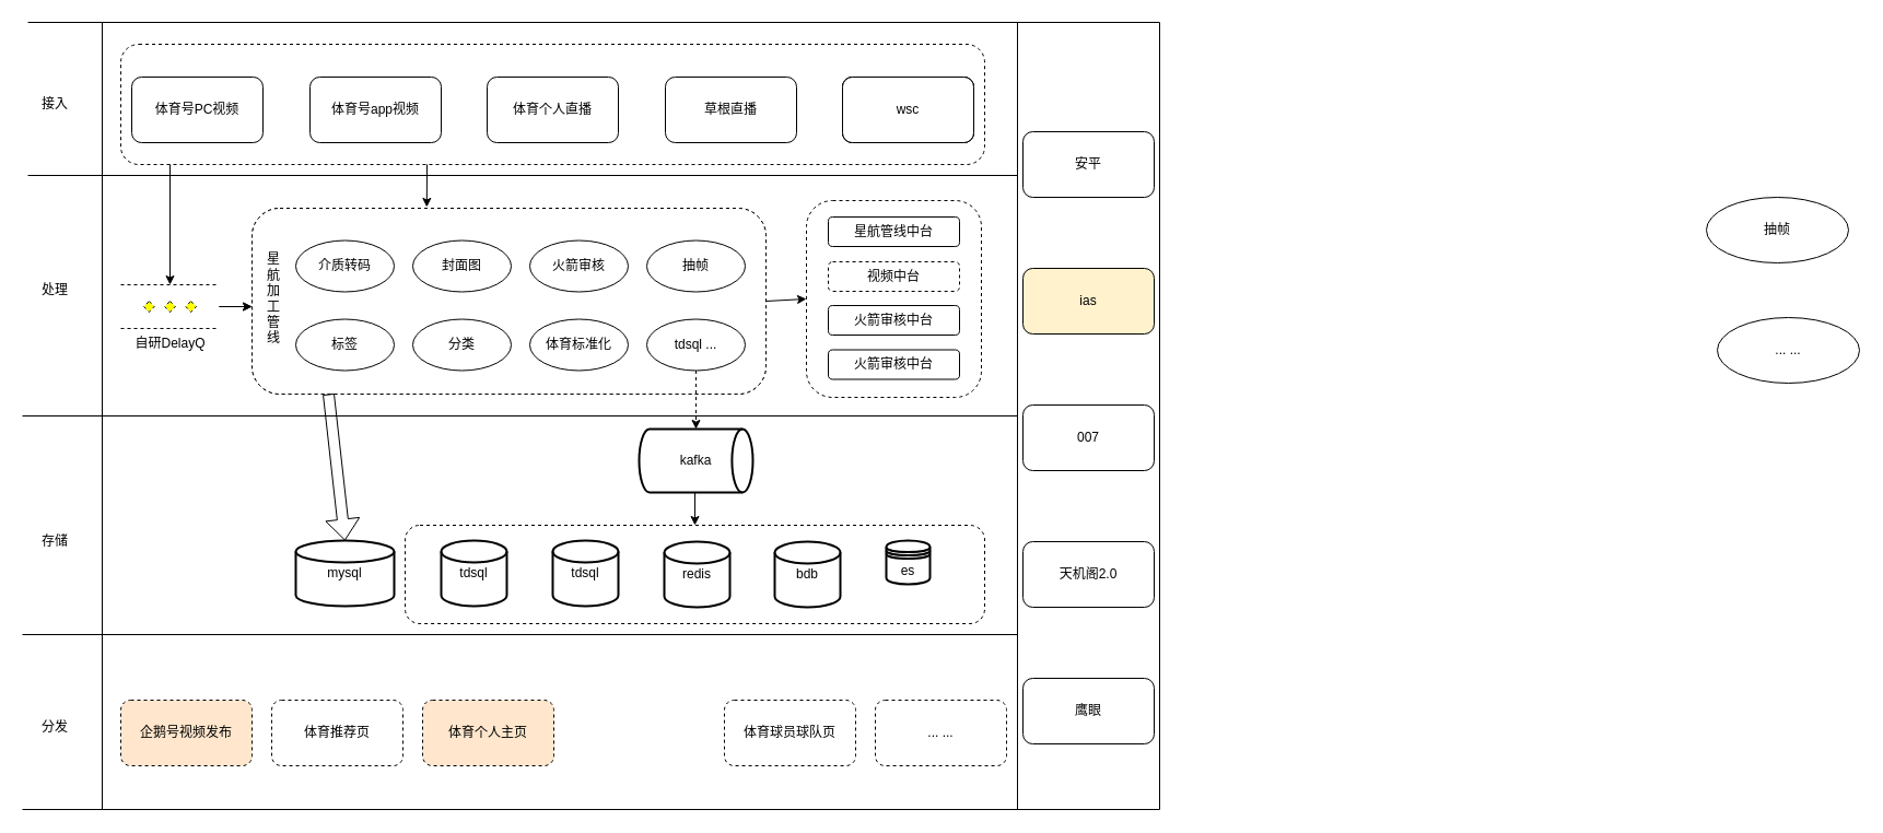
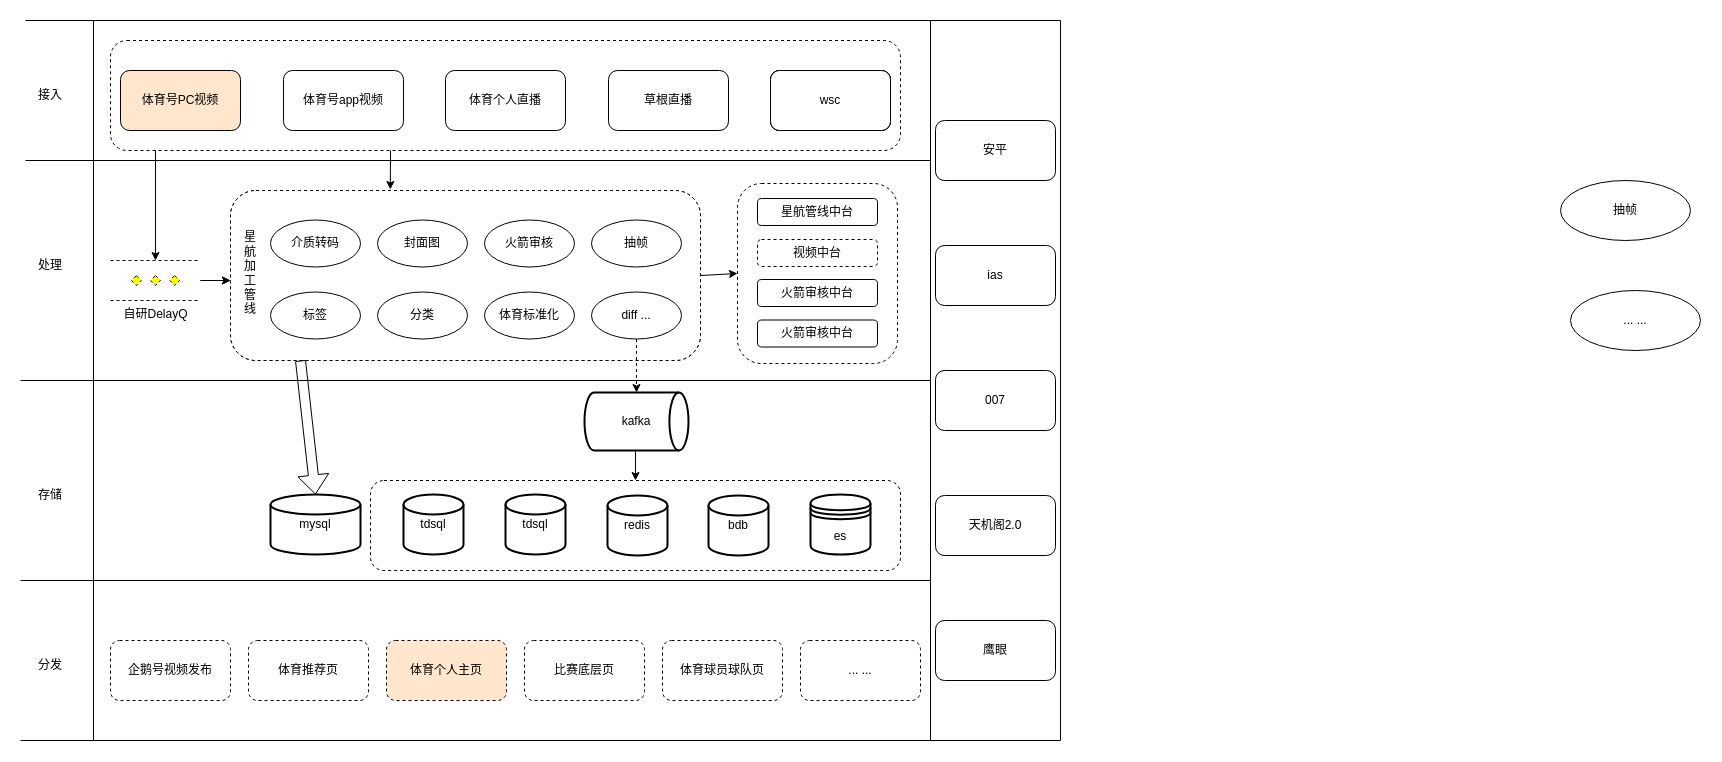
- <mxCell id="11" value="体育号PC视频" style="rounded=1;whiteSpace=wrap;html=1;" vertex="1" parent="1"><mxGeometry x="120" y="70" width="120" height="60" as="geometry" /></mxCell>
+ <mxCell id="11" value="体育号PC视频" style="rounded=1;whiteSpace=wrap;html=1;fillColor=#ffe6cc;" vertex="1" parent="1"><mxGeometry x="120" y="70" width="120" height="60" as="geometry" /></mxCell>
- <mxCell id="72" value="ias" style="rounded=1;whiteSpace=wrap;html=1;fillColor=#fff2cc;" vertex="1" parent="1"><mxGeometry x="935" y="245" width="120" height="60" as="geometry" /></mxCell>
+ <mxCell id="72" value="ias" style="rounded=1;whiteSpace=wrap;html=1;" vertex="1" parent="1"><mxGeometry x="935" y="245" width="120" height="60" as="geometry" /></mxCell>
- <mxCell id="65" value="tdsql ..." style="ellipse;whiteSpace=wrap;html=1;" vertex="1" parent="1"><mxGeometry x="591" y="291.5" width="90" height="47" as="geometry" /></mxCell>
+ <mxCell id="65" value="diff ..." style="ellipse;whiteSpace=wrap;html=1;" vertex="1" parent="1"><mxGeometry x="591" y="291.5" width="90" height="47" as="geometry" /></mxCell>
- <mxCell id="32" value="es" style="shape=datastore;whiteSpace=wrap;html=1;fontFamily=Helvetica;fontSize=12;fontColor=rgb(0, 0, 0);align=center;strokeColor=rgb(0, 0, 0);strokeWidth=2;fillColor=rgb(255, 255, 255);" vertex="1" parent="1"><mxGeometry x="810" y="494" width="40" height="40" as="geometry" /></mxCell>
+ <mxCell id="32" value="es" style="shape=datastore;whiteSpace=wrap;html=1;fontFamily=Helvetica;fontSize=12;fontColor=rgb(0, 0, 0);align=center;strokeColor=rgb(0, 0, 0);strokeWidth=2;fillColor=rgb(255, 255, 255);" vertex="1" parent="1"><mxGeometry x="810" y="494" width="60" height="60" as="geometry" /></mxCell>
- <mxCell id="23" value="企鹅号视频发布" style="rounded=1;whiteSpace=wrap;html=1;dashed=1;fillColor=#ffe6cc;" vertex="1" parent="1"><mxGeometry x="110" y="640" width="120" height="60" as="geometry" /></mxCell>
+ <mxCell id="23" value="企鹅号视频发布" style="rounded=1;whiteSpace=wrap;html=1;dashed=1;" vertex="1" parent="1"><mxGeometry x="110" y="640" width="120" height="60" as="geometry" /></mxCell>
+ <mxCell id="52" value="比赛底层页" style="rounded=1;whiteSpace=wrap;html=1;dashed=1;" vertex="1" parent="1"><mxGeometry x="524" y="640" width="120" height="60" as="geometry" /></mxCell>
